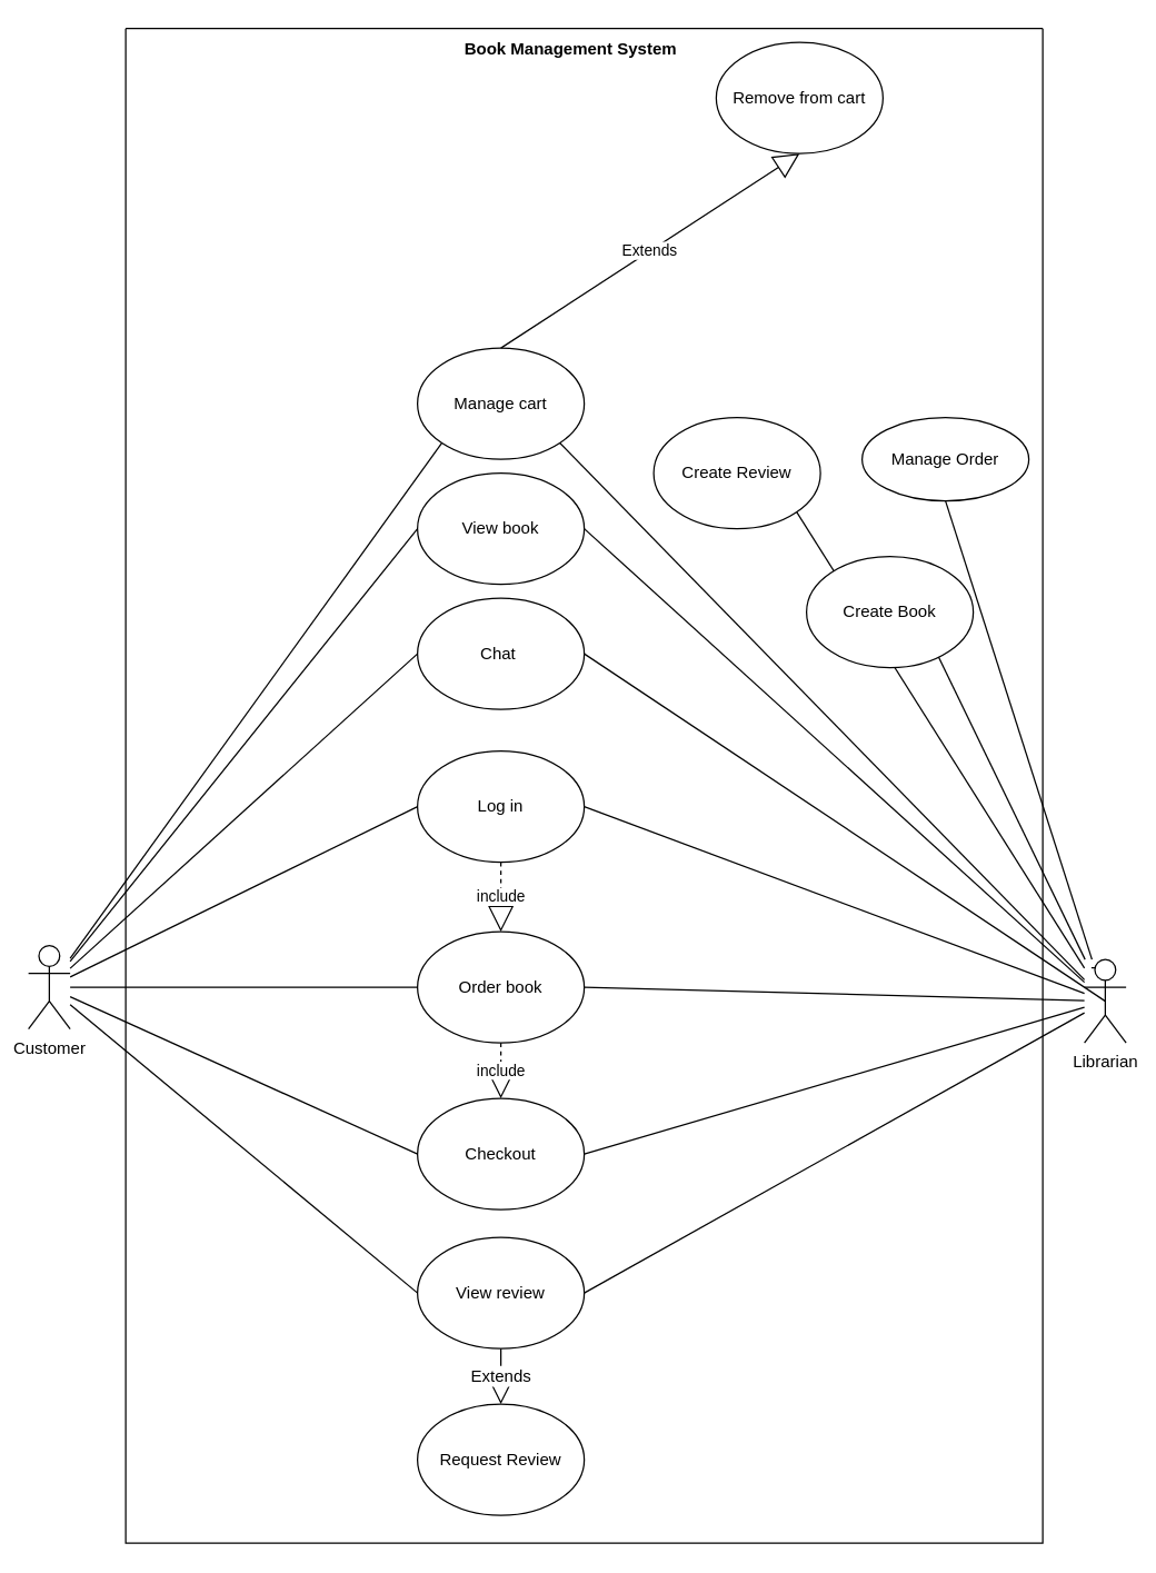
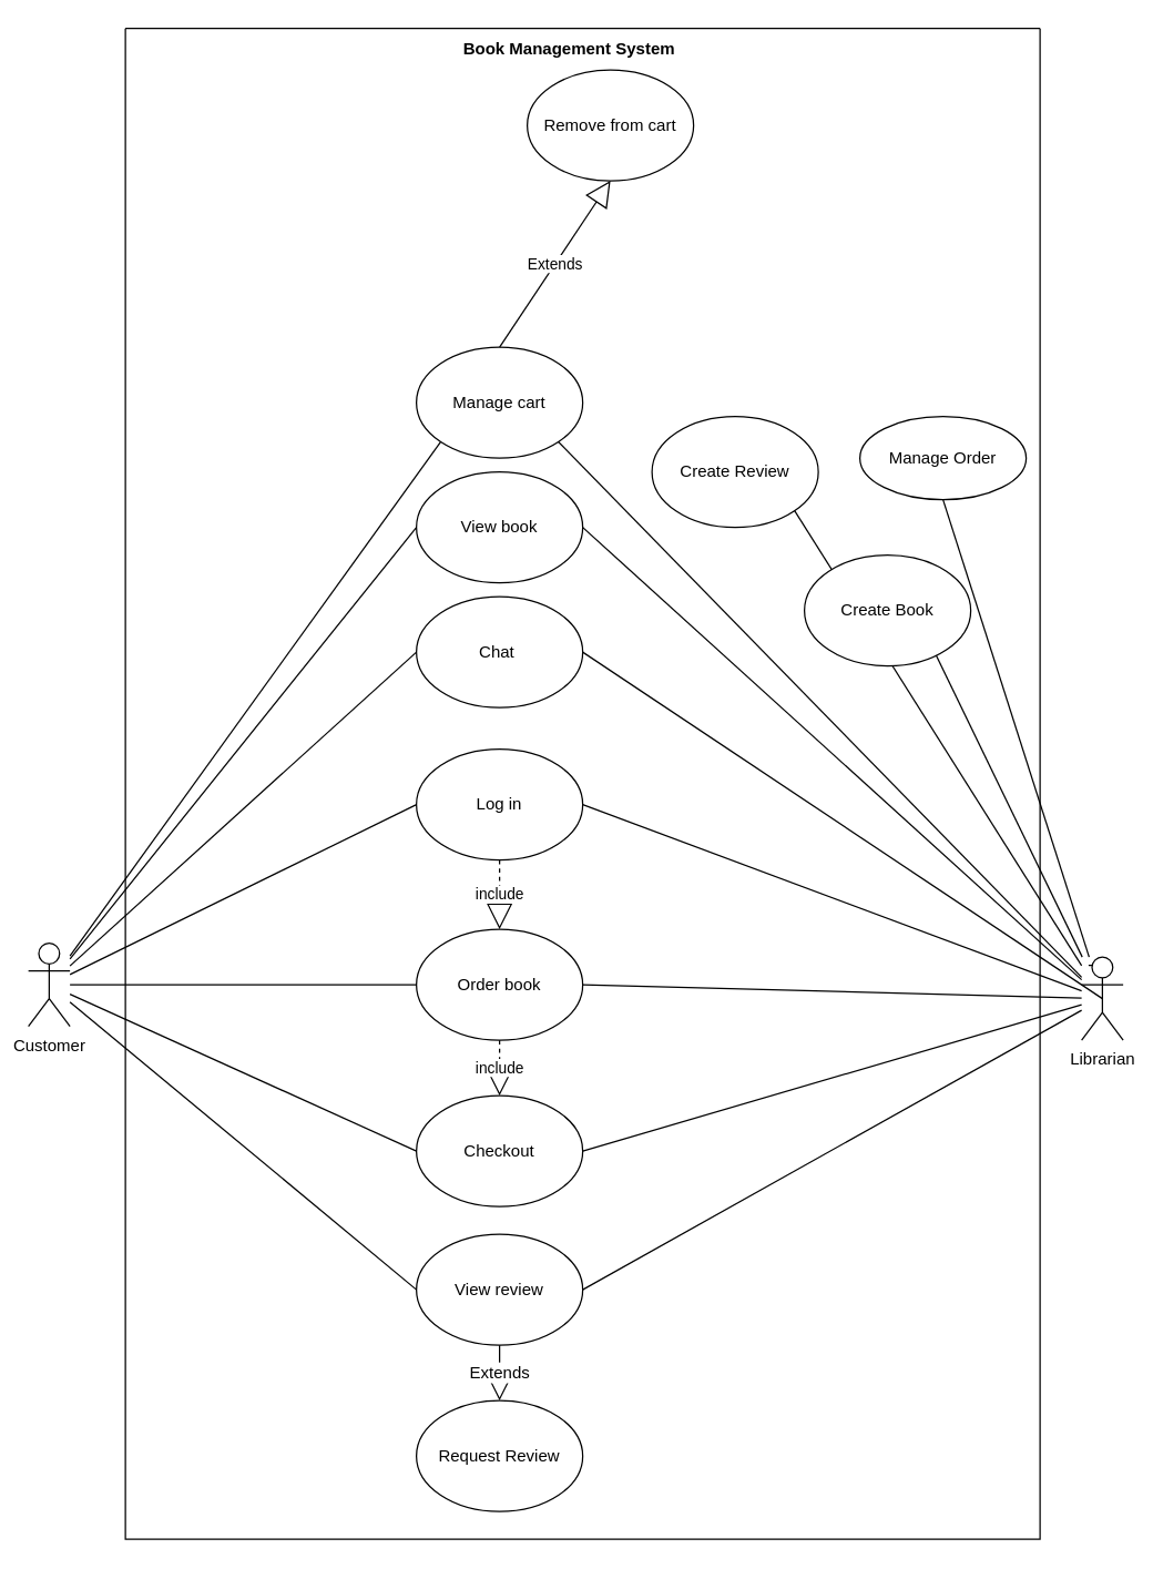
- <mxCell id="34" value="Remove from cart" style="ellipse;whiteSpace=wrap;html=1;" parent="1" vertex="1"><mxGeometry x="515" y="30" width="120" height="80" as="geometry" /></mxCell>
+ <mxCell id="34" value="Remove from cart" style="ellipse;whiteSpace=wrap;html=1;" parent="1" vertex="1"><mxGeometry x="380" y="50" width="120" height="80" as="geometry" /></mxCell>
